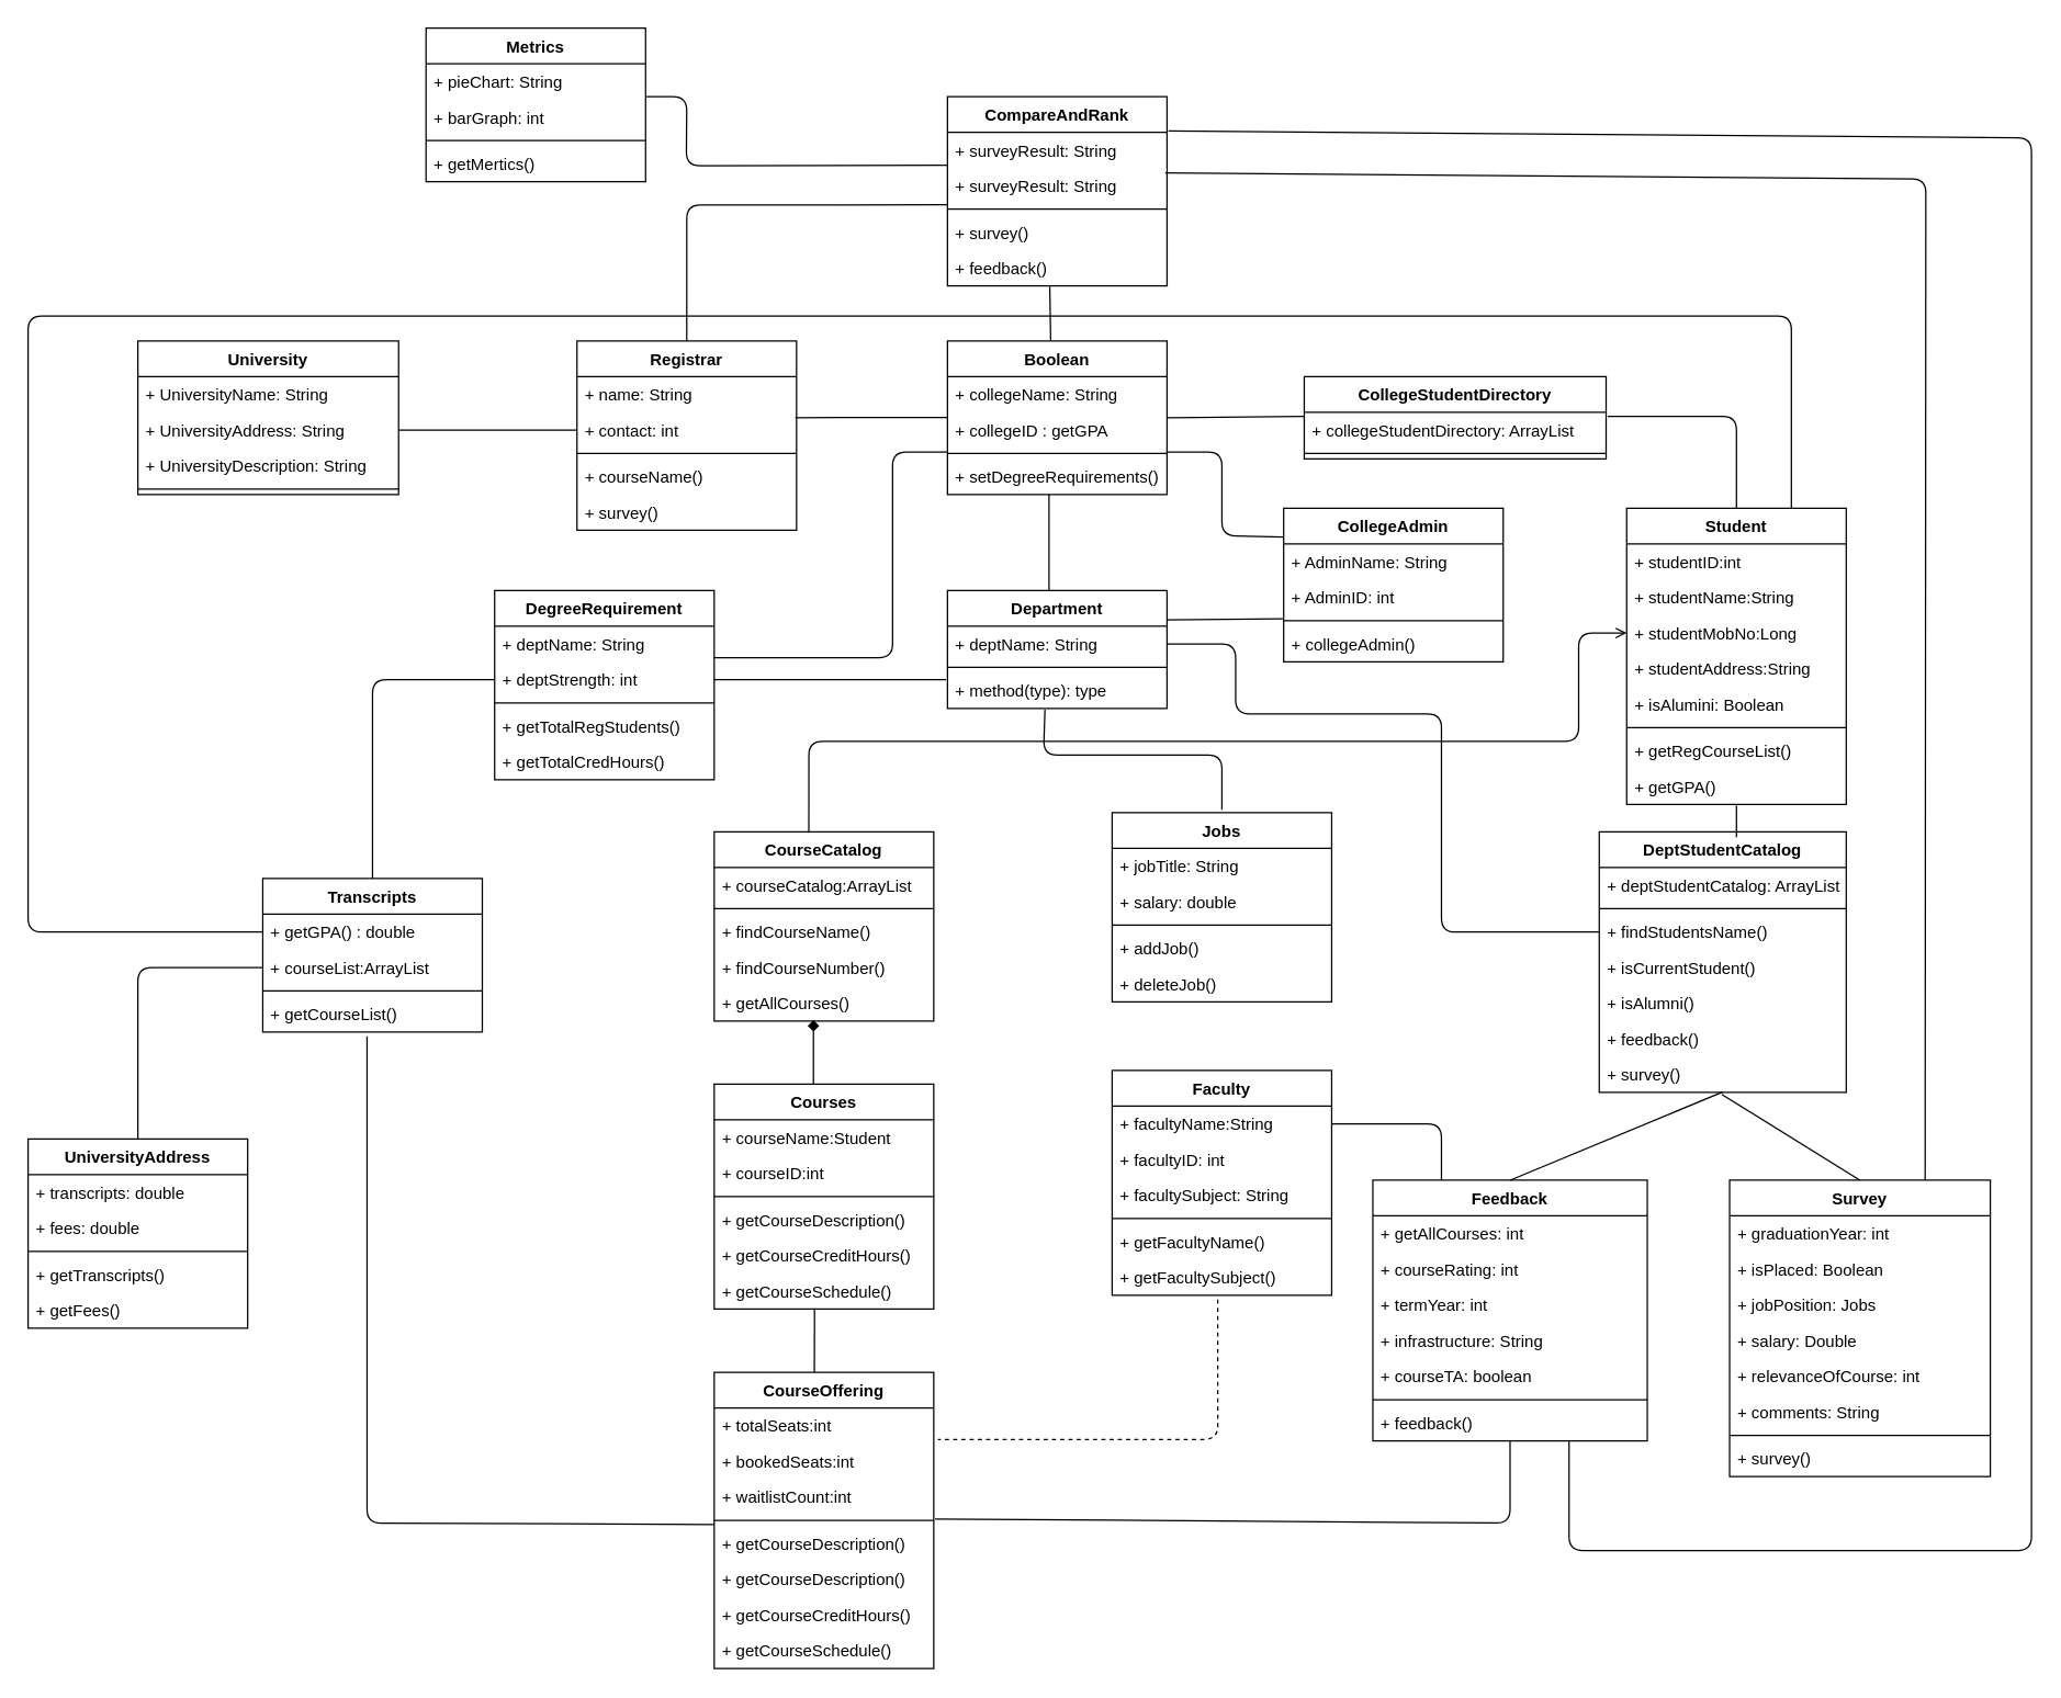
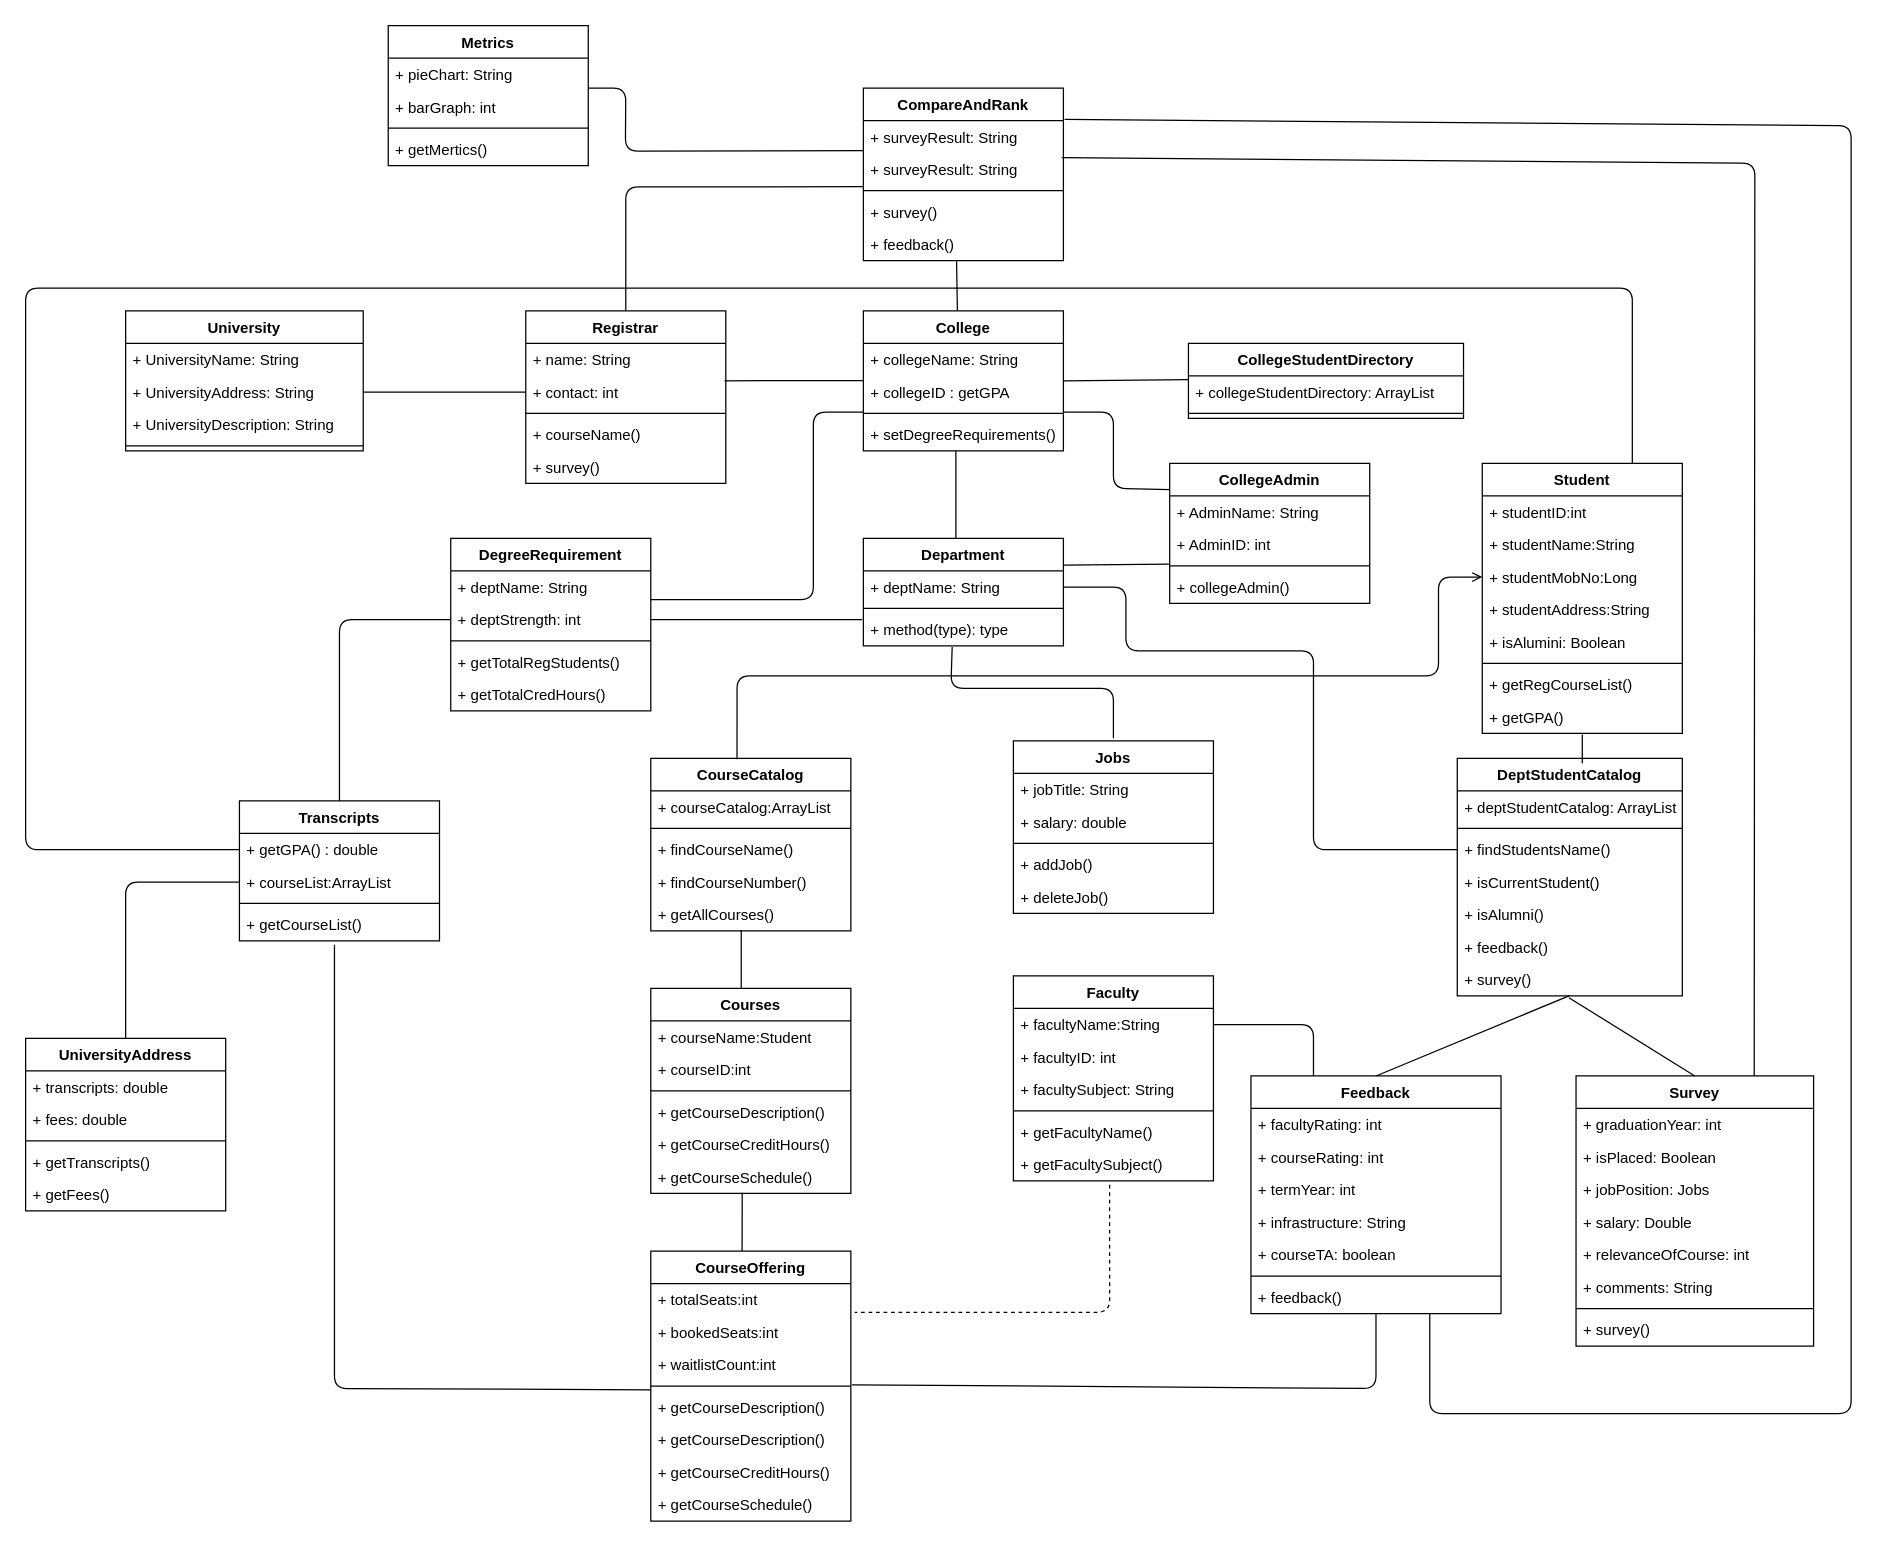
- <mxCell id="38" value="Boolean" style="swimlane;fontStyle=1;align=center;verticalAlign=top;childLayout=stackLayout;horizontal=1;startSize=26;horizontalStack=0;resizeParent=1;resizeParentMax=0;resizeLast=0;collapsible=1;marginBottom=0;" parent="1" vertex="1"><mxGeometry x="690" y="248" width="160" height="112" as="geometry" /></mxCell>
+ <mxCell id="38" value="College" style="swimlane;fontStyle=1;align=center;verticalAlign=top;childLayout=stackLayout;horizontal=1;startSize=26;horizontalStack=0;resizeParent=1;resizeParentMax=0;resizeLast=0;collapsible=1;marginBottom=0;" parent="1" vertex="1"><mxGeometry x="690" y="248" width="160" height="112" as="geometry" /></mxCell>
- <mxCell id="105" value="" style="endArrow=none;html=1;rounded=1;entryX=0.5;entryY=0;entryDx=0;entryDy=0;exitX=1.005;exitY=0.115;exitDx=0;exitDy=0;exitPerimeter=0;" edge="1" parent="1" source="98" target="17"><mxGeometry width="50" height="50" relative="1" as="geometry"><mxPoint x="1175" y="360" as="sourcePoint" /><mxPoint x="541.32" y="369.636" as="targetPoint" /><Array as="points"><mxPoint x="1265" y="303" /></Array></mxGeometry></mxCell>
- <mxCell id="123" value="" style="endArrow=diamond;html=1;rounded=1;exitX=0.452;exitY=0;exitDx=0;exitDy=0;entryX=0.452;entryY=0.974;entryDx=0;entryDy=0;entryPerimeter=0;exitPerimeter=0;" edge="1" parent="1" source="115" target="11"><mxGeometry width="50" height="50" relative="1" as="geometry"><mxPoint x="900" y="790" as="sourcePoint" /><mxPoint x="600" y="740" as="targetPoint" /></mxGeometry></mxCell>
+ <mxCell id="123" value="" style="endArrow=none;html=1;rounded=1;exitX=0.452;exitY=0;exitDx=0;exitDy=0;entryX=0.452;entryY=0.974;entryDx=0;entryDy=0;entryPerimeter=0;exitPerimeter=0;" edge="1" parent="1" source="115" target="11"><mxGeometry width="50" height="50" relative="1" as="geometry"><mxPoint x="900" y="790" as="sourcePoint" /><mxPoint x="600" y="740" as="targetPoint" /></mxGeometry></mxCell>
- <mxCell id="62" value="+ getAllCourses: int" style="text;strokeColor=none;fillColor=none;align=left;verticalAlign=top;spacingLeft=4;spacingRight=4;overflow=hidden;rotatable=0;points=[[0,0.5],[1,0.5]];portConstraint=eastwest;" parent="61" vertex="1"><mxGeometry y="26" width="200" height="26" as="geometry" /></mxCell>
+ <mxCell id="62" value="+ facultyRating: int" style="text;strokeColor=none;fillColor=none;align=left;verticalAlign=top;spacingLeft=4;spacingRight=4;overflow=hidden;rotatable=0;points=[[0,0.5],[1,0.5]];portConstraint=eastwest;" parent="61" vertex="1"><mxGeometry y="26" width="200" height="26" as="geometry" /></mxCell>
